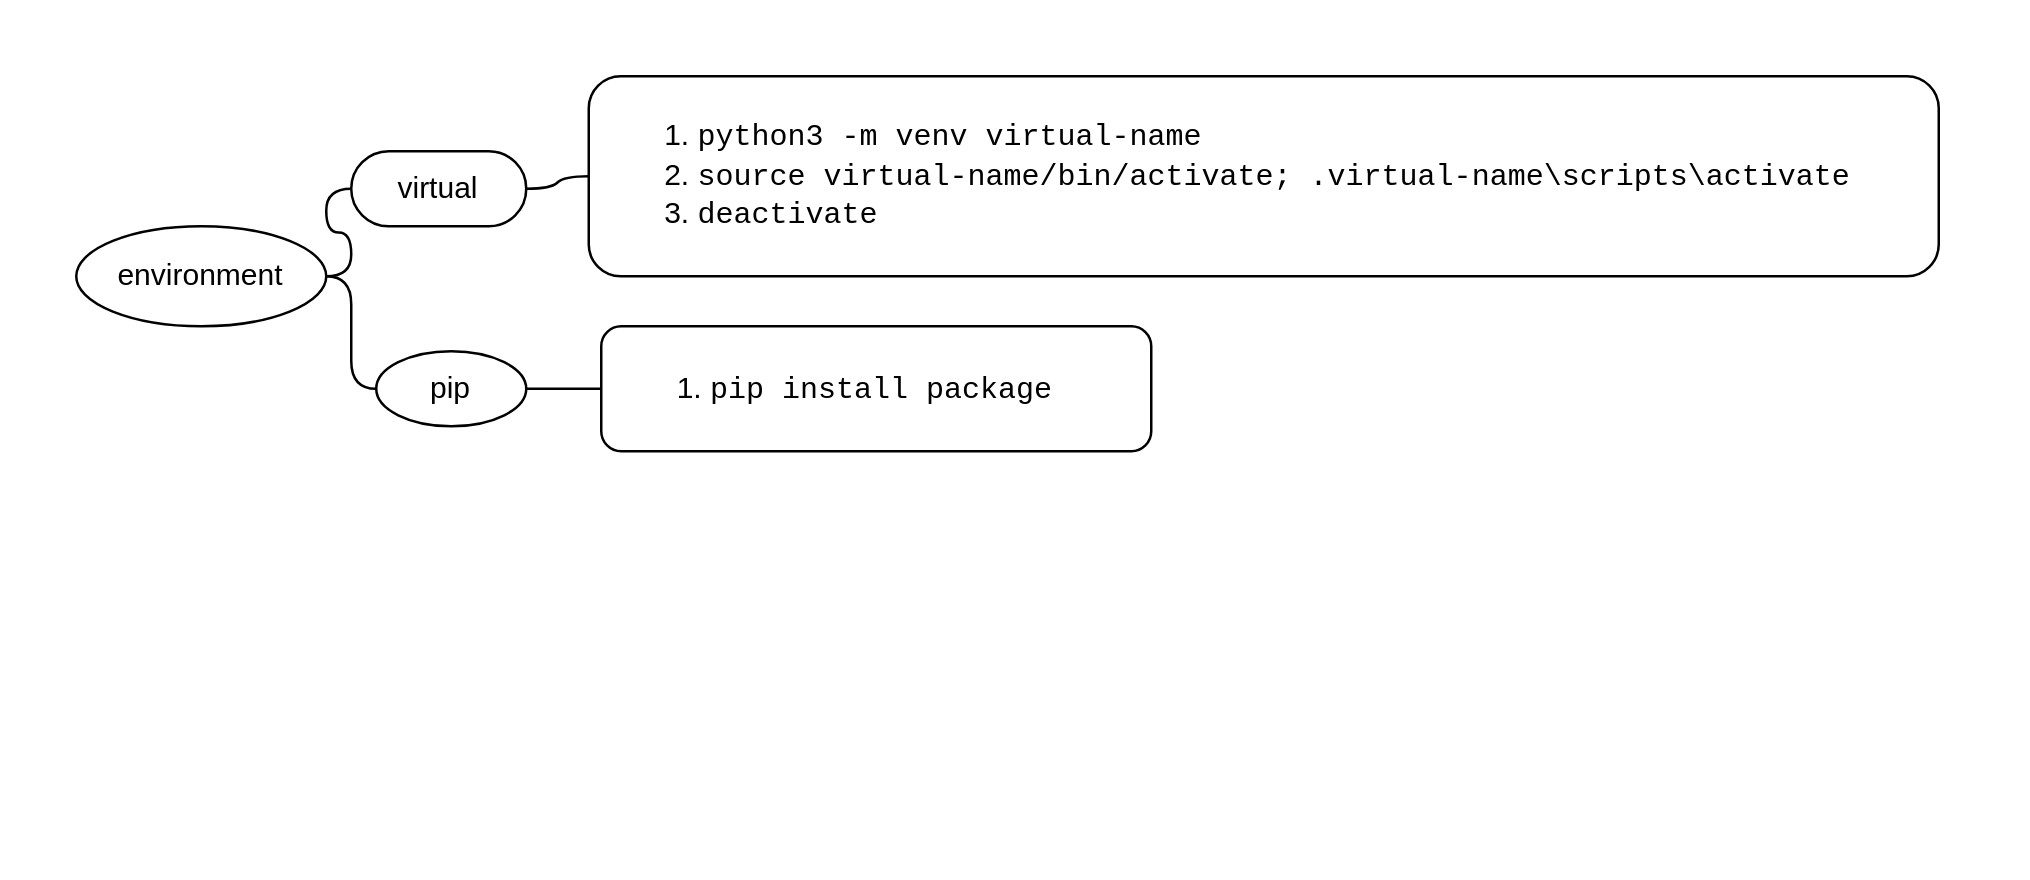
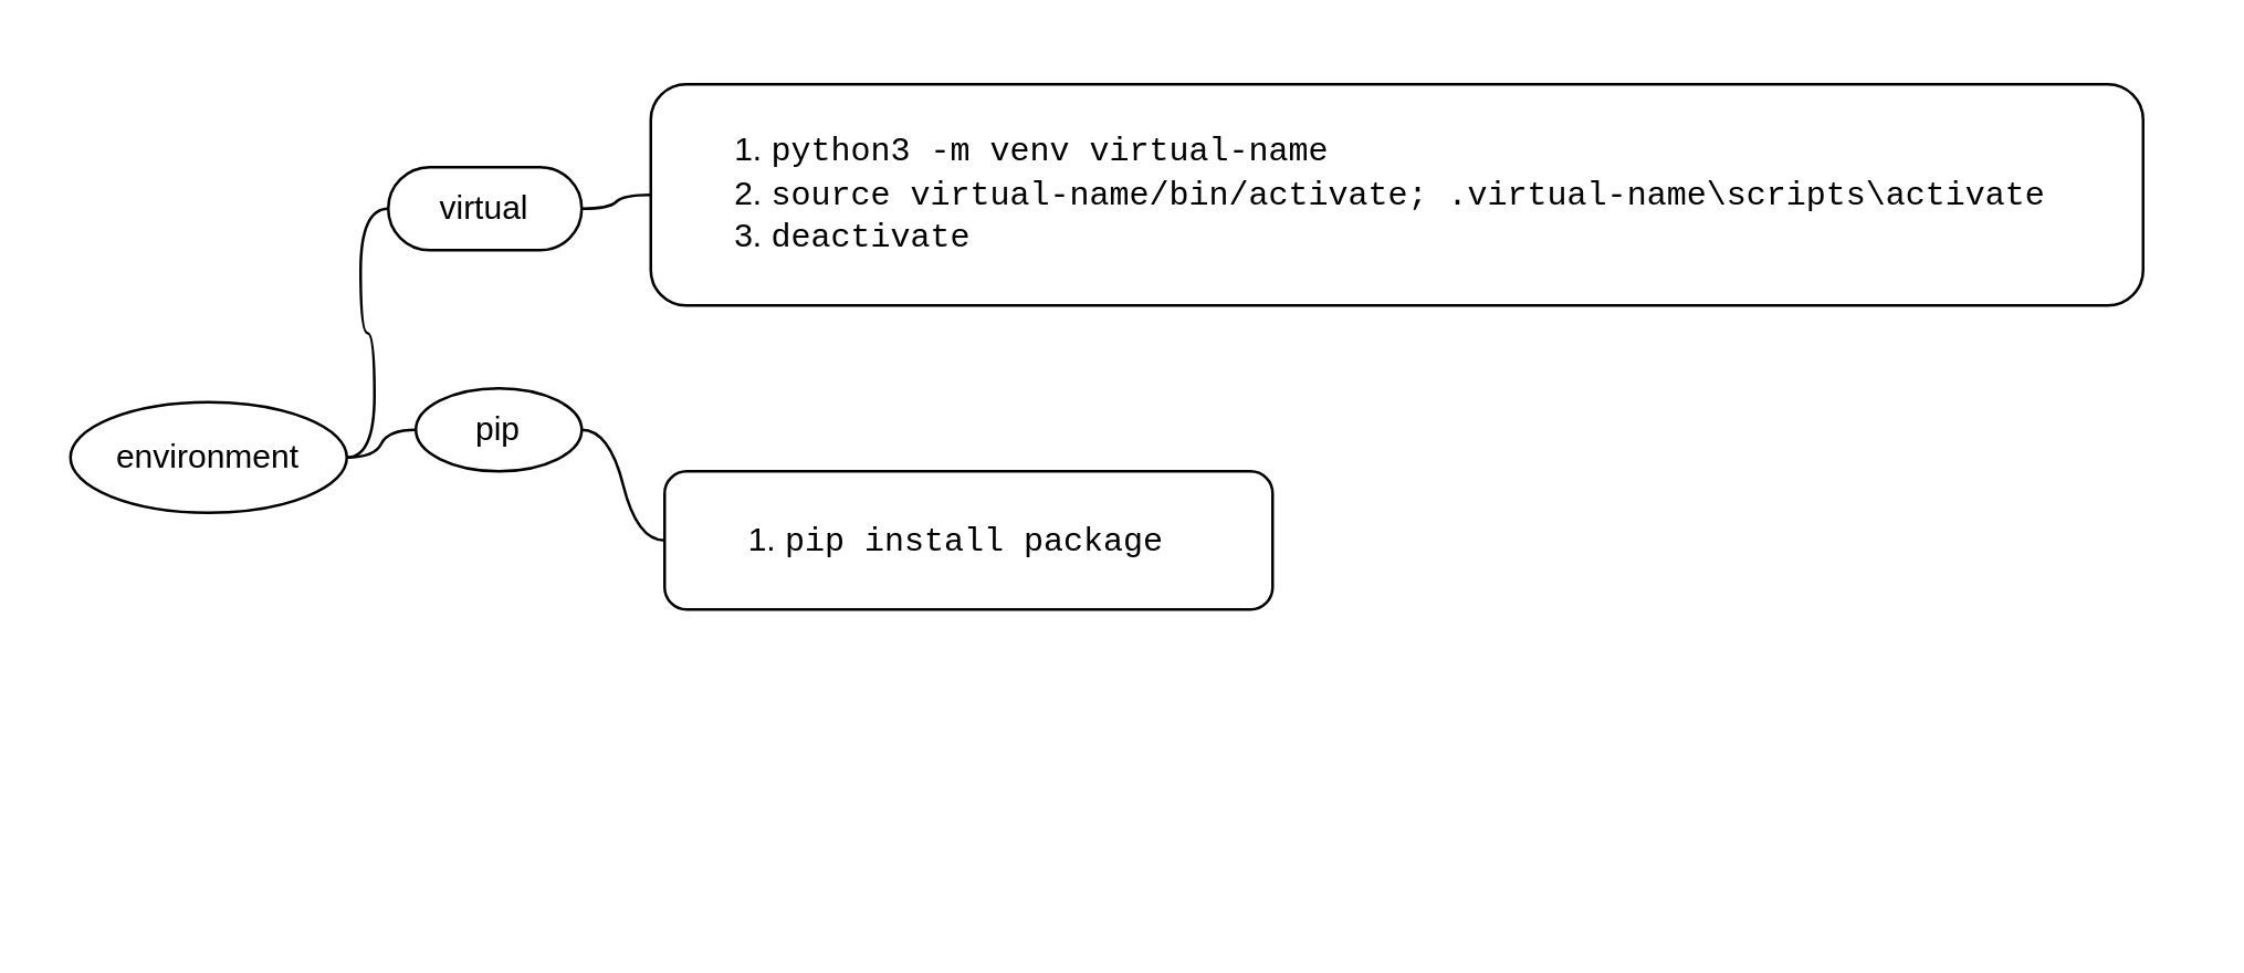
- <mxCell id="4" value="environment" style="ellipse;whiteSpace=wrap;html=1;align=center;treeFolding=1;treeMoving=1;newEdgeStyle={&quot;edgeStyle&quot;:&quot;entityRelationEdgeStyle&quot;,&quot;startArrow&quot;:&quot;none&quot;,&quot;endArrow&quot;:&quot;none&quot;,&quot;segment&quot;:10,&quot;curved&quot;:1};" parent="2" vertex="1"><mxGeometry x="10" y="70" width="100" height="40" as="geometry" /></mxCell>
+ <mxCell id="4" value="environment" style="ellipse;whiteSpace=wrap;html=1;align=center;treeFolding=1;treeMoving=1;newEdgeStyle={&quot;edgeStyle&quot;:&quot;entityRelationEdgeStyle&quot;,&quot;startArrow&quot;:&quot;none&quot;,&quot;endArrow&quot;:&quot;none&quot;,&quot;segment&quot;:10,&quot;curved&quot;:1};" parent="2" vertex="1"><mxGeometry x="5" y="125" width="100" height="40" as="geometry" /></mxCell>
- <mxCell id="7" value="&lt;ol&gt;&lt;li&gt;&lt;font face=&quot;Courier New&quot;&gt;pip install package&lt;/font&gt;&lt;/li&gt;&lt;/ol&gt;" style="whiteSpace=wrap;html=1;rounded=1;arcSize=16;align=left;verticalAlign=middle;strokeWidth=1;autosize=1;spacing=4;treeFolding=1;treeMoving=1;newEdgeStyle={&quot;edgeStyle&quot;:&quot;entityRelationEdgeStyle&quot;,&quot;startArrow&quot;:&quot;none&quot;,&quot;endArrow&quot;:&quot;none&quot;,&quot;segment&quot;:10,&quot;curved&quot;:1};" vertex="1" parent="2"><mxGeometry x="220" y="110" width="220" height="50" as="geometry" /></mxCell>
+ <mxCell id="7" value="&lt;ol&gt;&lt;li&gt;&lt;font face=&quot;Courier New&quot;&gt;pip install package&lt;/font&gt;&lt;/li&gt;&lt;/ol&gt;" style="whiteSpace=wrap;html=1;rounded=1;arcSize=16;align=left;verticalAlign=middle;strokeWidth=1;autosize=1;spacing=4;treeFolding=1;treeMoving=1;newEdgeStyle={&quot;edgeStyle&quot;:&quot;entityRelationEdgeStyle&quot;,&quot;startArrow&quot;:&quot;none&quot;,&quot;endArrow&quot;:&quot;none&quot;,&quot;segment&quot;:10,&quot;curved&quot;:1};" vertex="1" parent="2"><mxGeometry x="220" y="150" width="220" height="50" as="geometry" /></mxCell>
